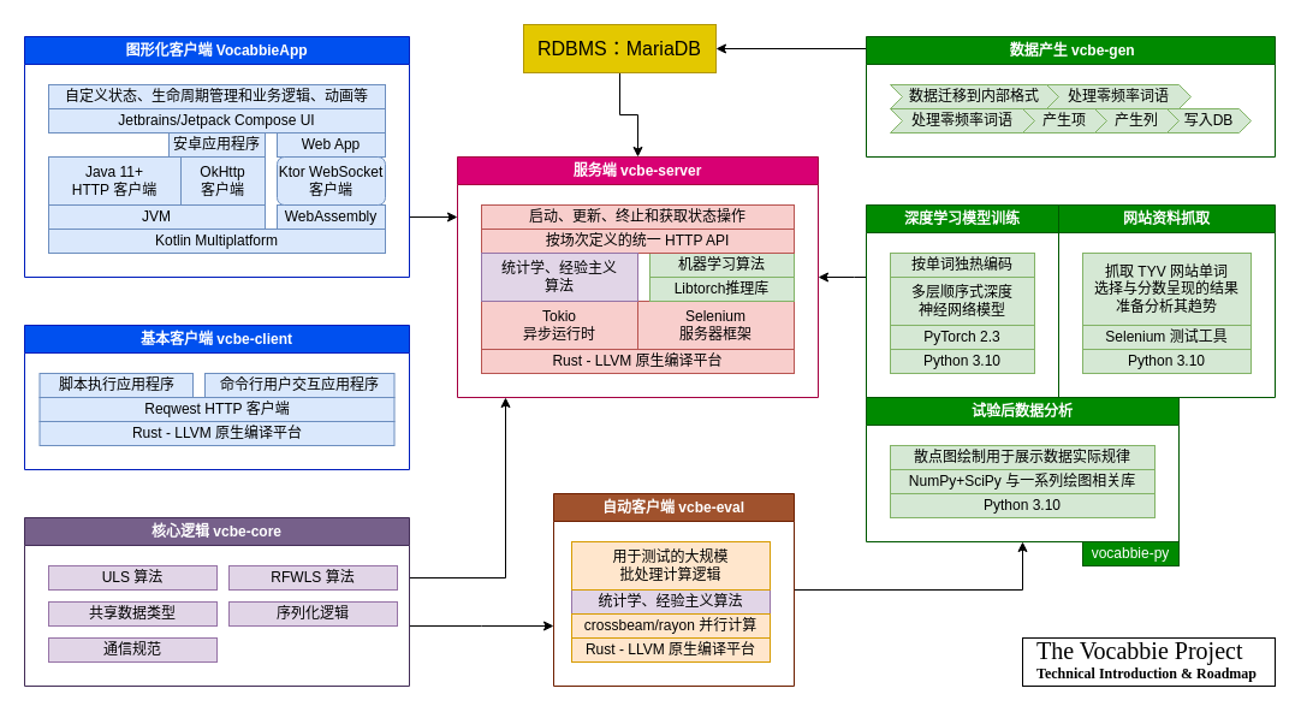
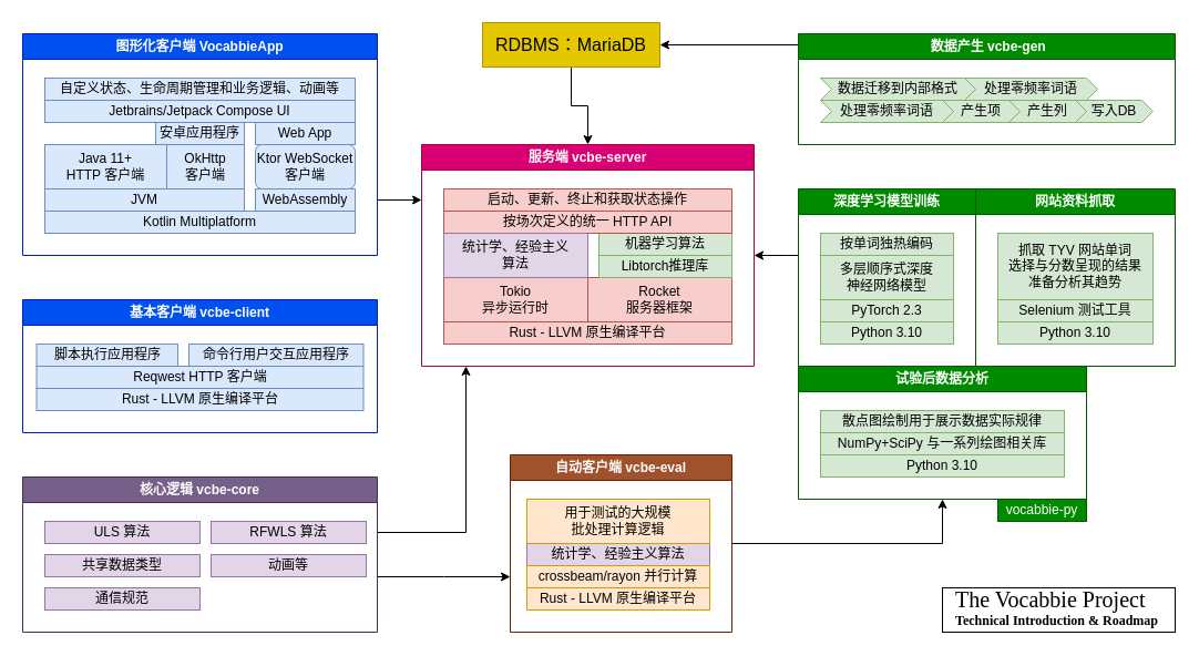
- <mxCell id="28" value="Selenium&lt;div&gt;服务器框架&lt;/div&gt;" style="rounded=0;whiteSpace=wrap;html=1;fillColor=#f8cecc;strokeColor=#b85450;" vertex="1" parent="25"><mxGeometry x="150" y="120" width="130" height="40" as="geometry" /></mxCell>
+ <mxCell id="28" value="Rocket&lt;div&gt;服务器框架&lt;/div&gt;" style="rounded=0;whiteSpace=wrap;html=1;fillColor=#f8cecc;strokeColor=#b85450;" vertex="1" parent="25"><mxGeometry x="150" y="120" width="130" height="40" as="geometry" /></mxCell>
- <mxCell id="40" value="序列化逻辑" style="rounded=0;whiteSpace=wrap;html=1;fillColor=#e1d5e7;strokeColor=#9673a6;" vertex="1" parent="36"><mxGeometry x="170" y="70" width="140" height="20" as="geometry" /></mxCell>
+ <mxCell id="40" value="动画等" style="rounded=0;whiteSpace=wrap;html=1;fillColor=#e1d5e7;strokeColor=#9673a6;" vertex="1" parent="36"><mxGeometry x="170" y="70" width="140" height="20" as="geometry" /></mxCell>
